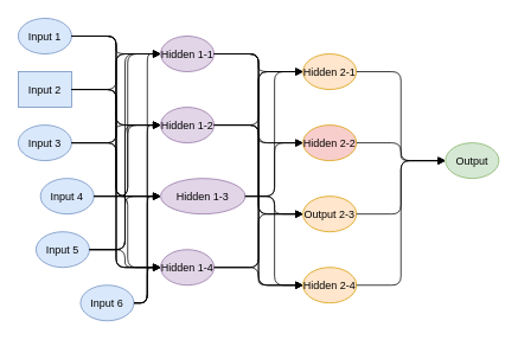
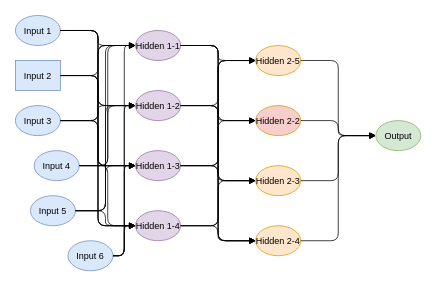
- <mxCell id="12" value="Hidden 2-1" style="ellipse;fillColor=#ffe6cc;strokeColor=#d79b00;" parent="1" vertex="1"><mxGeometry x="340" y="60" width="60" height="40" as="geometry" /></mxCell>
+ <mxCell id="12" value="Hidden 2-5" style="ellipse;fillColor=#ffe6cc;strokeColor=#d79b00;" parent="1" vertex="1"><mxGeometry x="340" y="60" width="60" height="40" as="geometry" /></mxCell>
- <mxCell id="10" value="Hidden 1-3" style="ellipse;fillColor=#e1d5e7;strokeColor=#9673a6;" parent="1" vertex="1"><mxGeometry x="180" y="200" width="95" height="40" as="geometry" /></mxCell>
+ <mxCell id="10" value="Hidden 1-3" style="ellipse;fillColor=#e1d5e7;strokeColor=#9673a6;" parent="1" vertex="1"><mxGeometry x="180" y="200" width="60" height="40" as="geometry" /></mxCell>
- <mxCell id="14" value="Output 2-3" style="ellipse;fillColor=#ffe6cc;strokeColor=#d79b00;" parent="1" vertex="1"><mxGeometry x="340" y="220" width="60" height="40" as="geometry" /></mxCell>
+ <mxCell id="14" value="Hidden 2-3" style="ellipse;fillColor=#ffe6cc;strokeColor=#d79b00;" parent="1" vertex="1"><mxGeometry x="340" y="220" width="60" height="40" as="geometry" /></mxCell>
